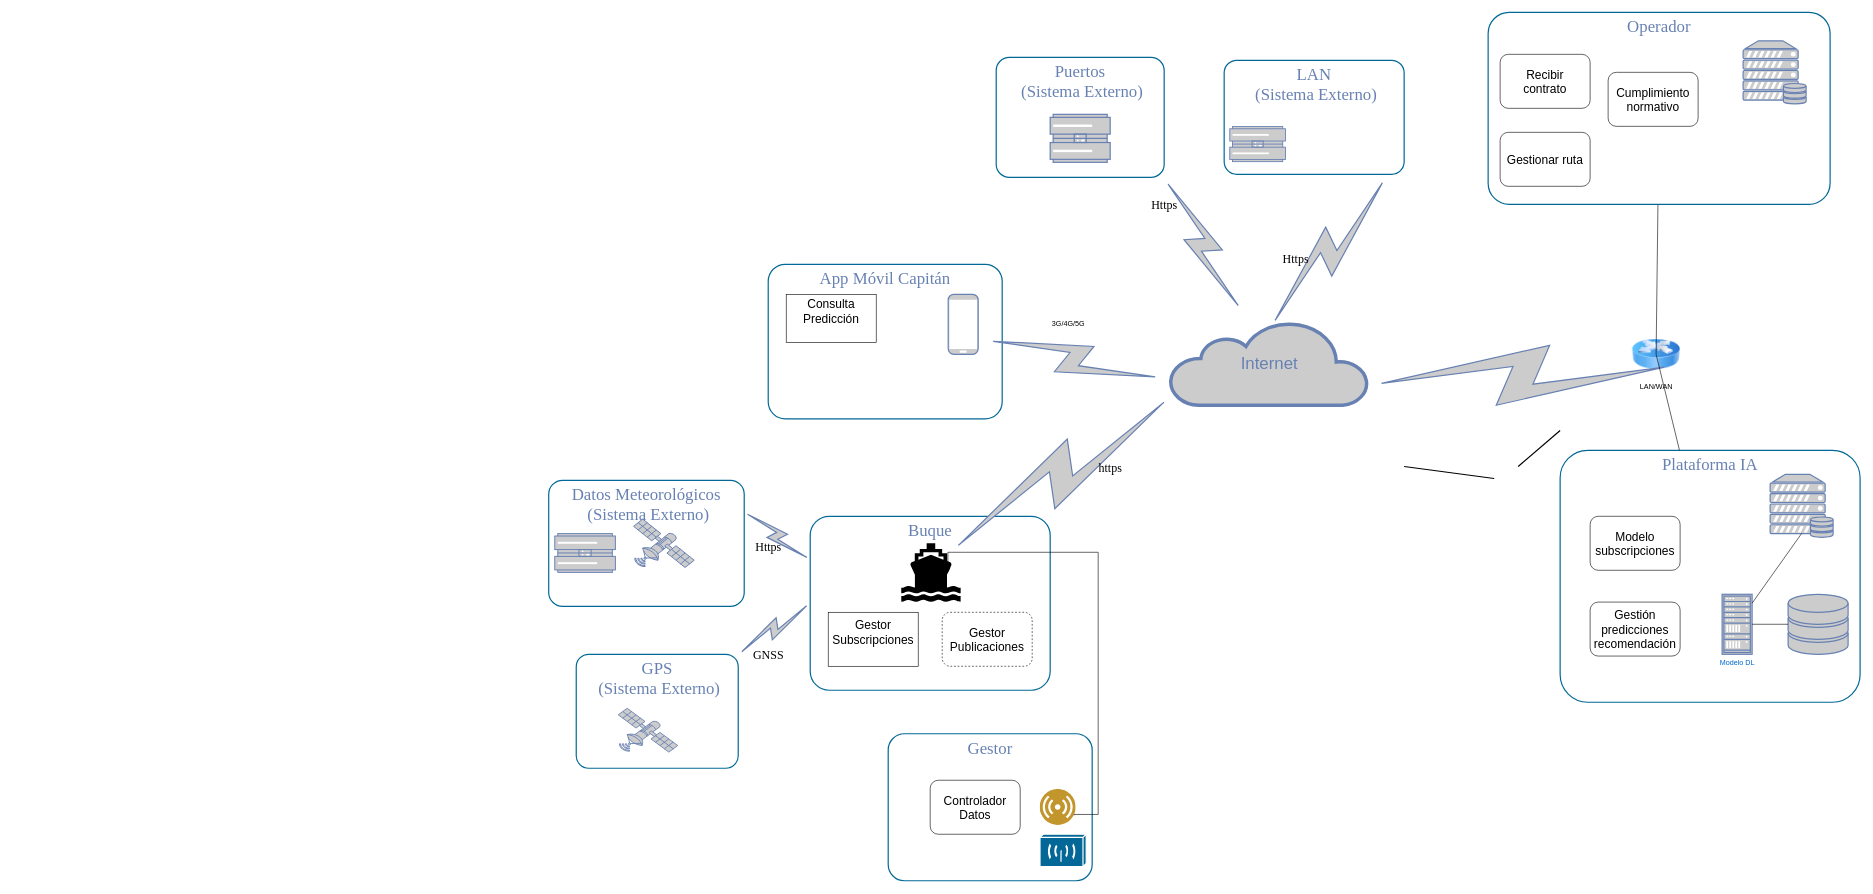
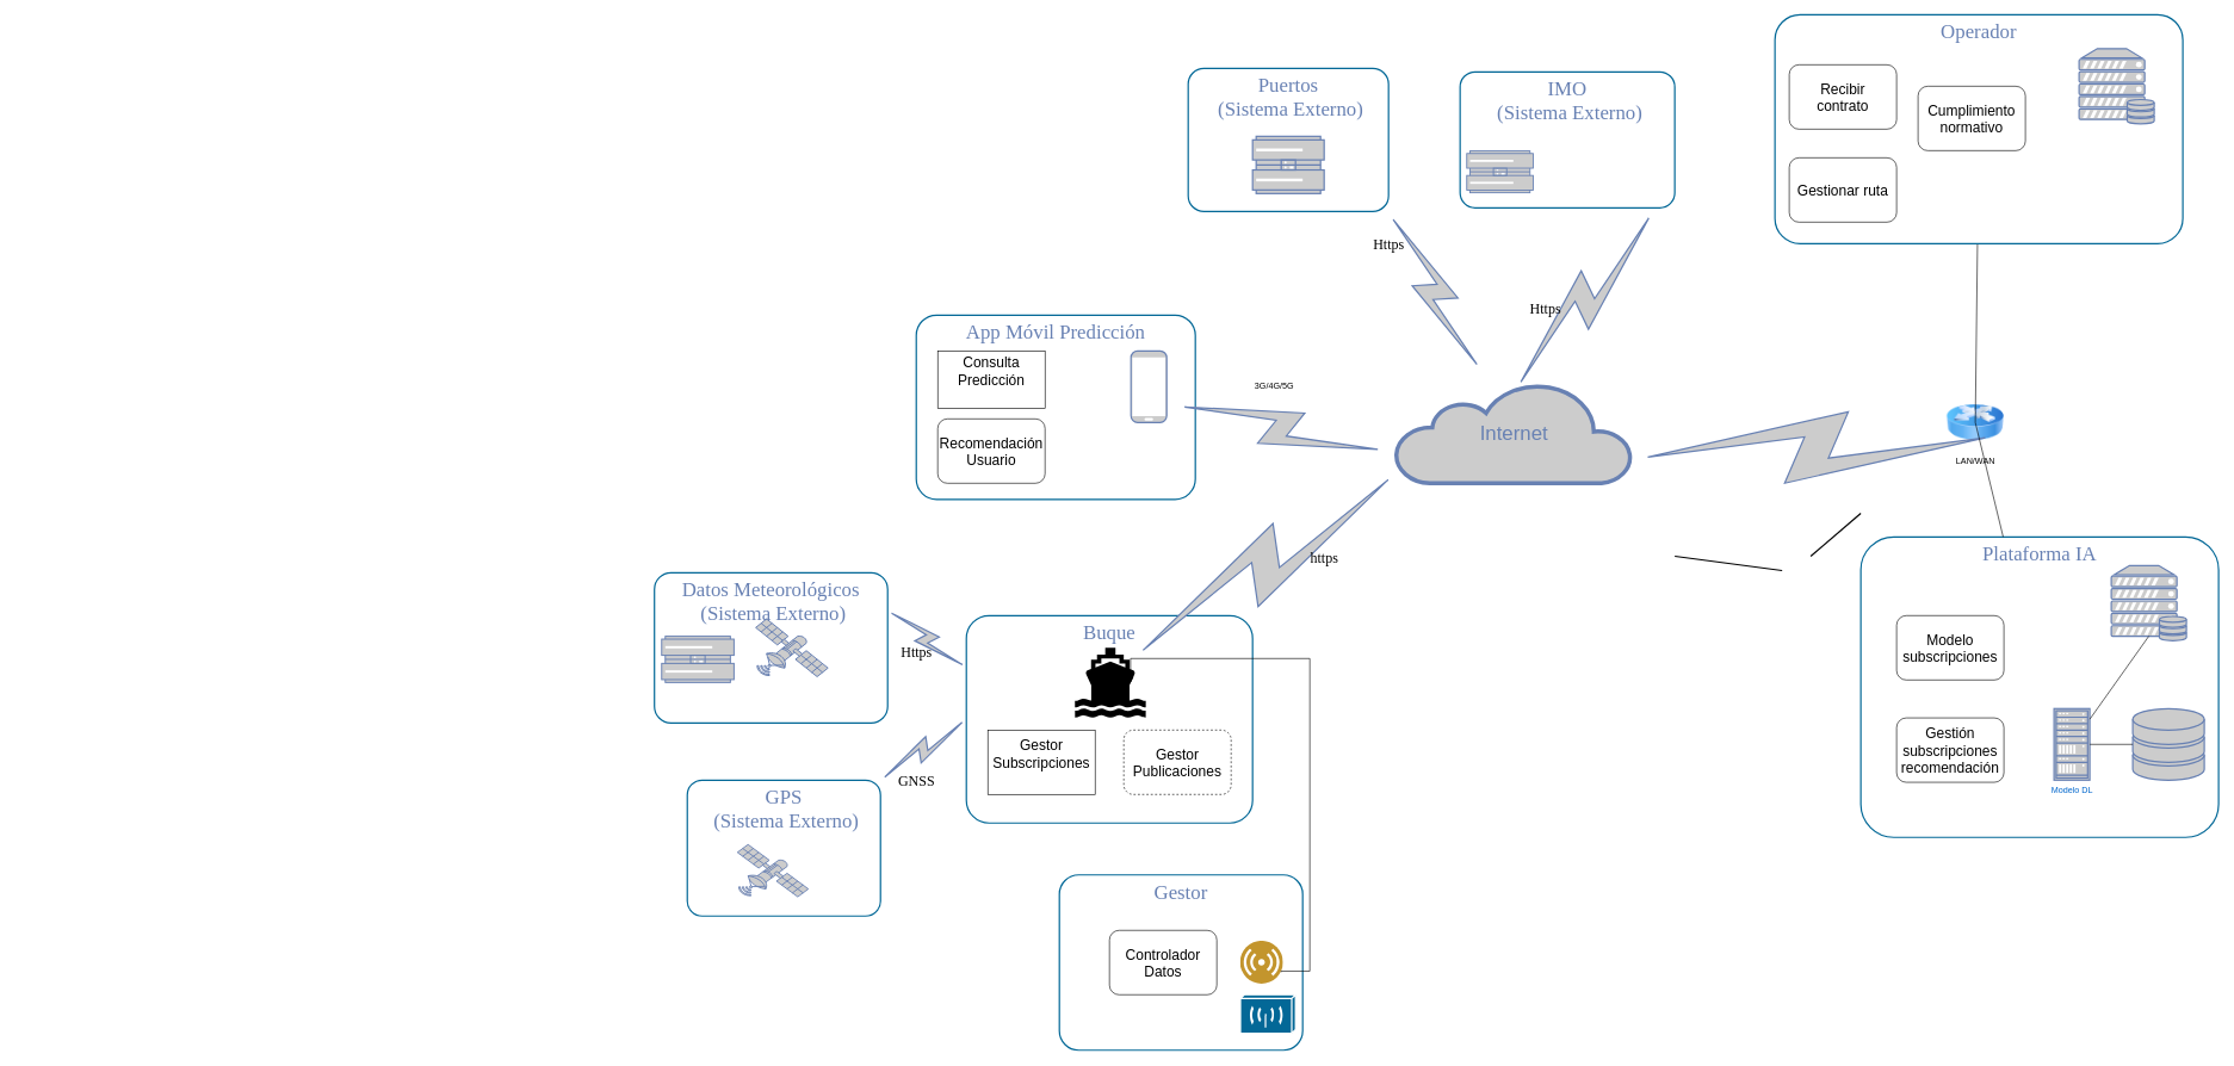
- <mxCell id="36" value="&lt;div&gt;LAN&lt;/div&gt;&lt;div&gt;&amp;nbsp;(Sistema Externo)&lt;/div&gt;" style="rounded=1;whiteSpace=wrap;html=1;shadow=0;comic=0;strokeColor=#036897;strokeWidth=2;fillColor=none;fontFamily=Verdana;fontSize=28;fontColor=#6881B3;align=center;arcSize=11;verticalAlign=top;" vertex="1" parent="35"><mxGeometry width="300" height="190" as="geometry" /></mxCell>
+ <mxCell id="36" value="&lt;div&gt;IMO&lt;/div&gt;&lt;div&gt;&amp;nbsp;(Sistema Externo)&lt;/div&gt;" style="rounded=1;whiteSpace=wrap;html=1;shadow=0;comic=0;strokeColor=#036897;strokeWidth=2;fillColor=none;fontFamily=Verdana;fontSize=28;fontColor=#6881B3;align=center;arcSize=11;verticalAlign=top;" vertex="1" parent="35"><mxGeometry width="300" height="190" as="geometry" /></mxCell>
- <mxCell id="8" value="App Móvil Capitán" style="rounded=1;whiteSpace=wrap;html=1;shadow=0;comic=0;strokeColor=#036897;strokeWidth=2;fillColor=none;fontFamily=Verdana;fontSize=28;fontColor=#6881B3;align=center;arcSize=11;verticalAlign=top;" parent="1" vertex="1"><mxGeometry x="1280" y="440" width="390" height="257.5" as="geometry" /></mxCell>
+ <mxCell id="8" value="App Móvil Predicción" style="rounded=1;whiteSpace=wrap;html=1;shadow=0;comic=0;strokeColor=#036897;strokeWidth=2;fillColor=none;fontFamily=Verdana;fontSize=28;fontColor=#6881B3;align=center;arcSize=11;verticalAlign=top;" parent="1" vertex="1"><mxGeometry x="1280" y="440" width="390" height="257.5" as="geometry" /></mxCell>
+ <mxCell id="43" value="&lt;div style=&quot;font-size: 20px;&quot;&gt;&lt;font style=&quot;font-size: 20px;&quot;&gt;Recomendación&lt;/font&gt;&lt;/div&gt;&lt;div style=&quot;font-size: 20px;&quot;&gt;&lt;font style=&quot;font-size: 20px;&quot;&gt;Usuario&lt;/font&gt;&lt;br&gt;&lt;/div&gt;" style="rounded=1;whiteSpace=wrap;html=1;" vertex="1" parent="1"><mxGeometry x="1310" y="585" width="150" height="90" as="geometry" /></mxCell>
- <mxCell id="48" value="&lt;div&gt;&lt;font style=&quot;font-size: 20px;&quot;&gt;Gestión&lt;/font&gt;&lt;/div&gt;&lt;div&gt;&lt;font style=&quot;font-size: 20px;&quot;&gt;predicciones&lt;/font&gt;&lt;/div&gt;&lt;div&gt;&lt;font style=&quot;font-size: 20px;&quot;&gt;recomendación&lt;br&gt;&lt;/font&gt;&lt;/div&gt;" style="rounded=1;whiteSpace=wrap;html=1;" vertex="1" parent="1"><mxGeometry x="2650" y="1003" width="150" height="90" as="geometry" /></mxCell>
+ <mxCell id="48" value="&lt;div&gt;&lt;font style=&quot;font-size: 20px;&quot;&gt;Gestión&lt;/font&gt;&lt;/div&gt;&lt;div&gt;&lt;font style=&quot;font-size: 20px;&quot;&gt;subscripciones&lt;/font&gt;&lt;/div&gt;&lt;div&gt;&lt;font style=&quot;font-size: 20px;&quot;&gt;recomendación&lt;br&gt;&lt;/font&gt;&lt;/div&gt;" style="rounded=1;whiteSpace=wrap;html=1;" vertex="1" parent="1"><mxGeometry x="2650" y="1003" width="150" height="90" as="geometry" /></mxCell>
